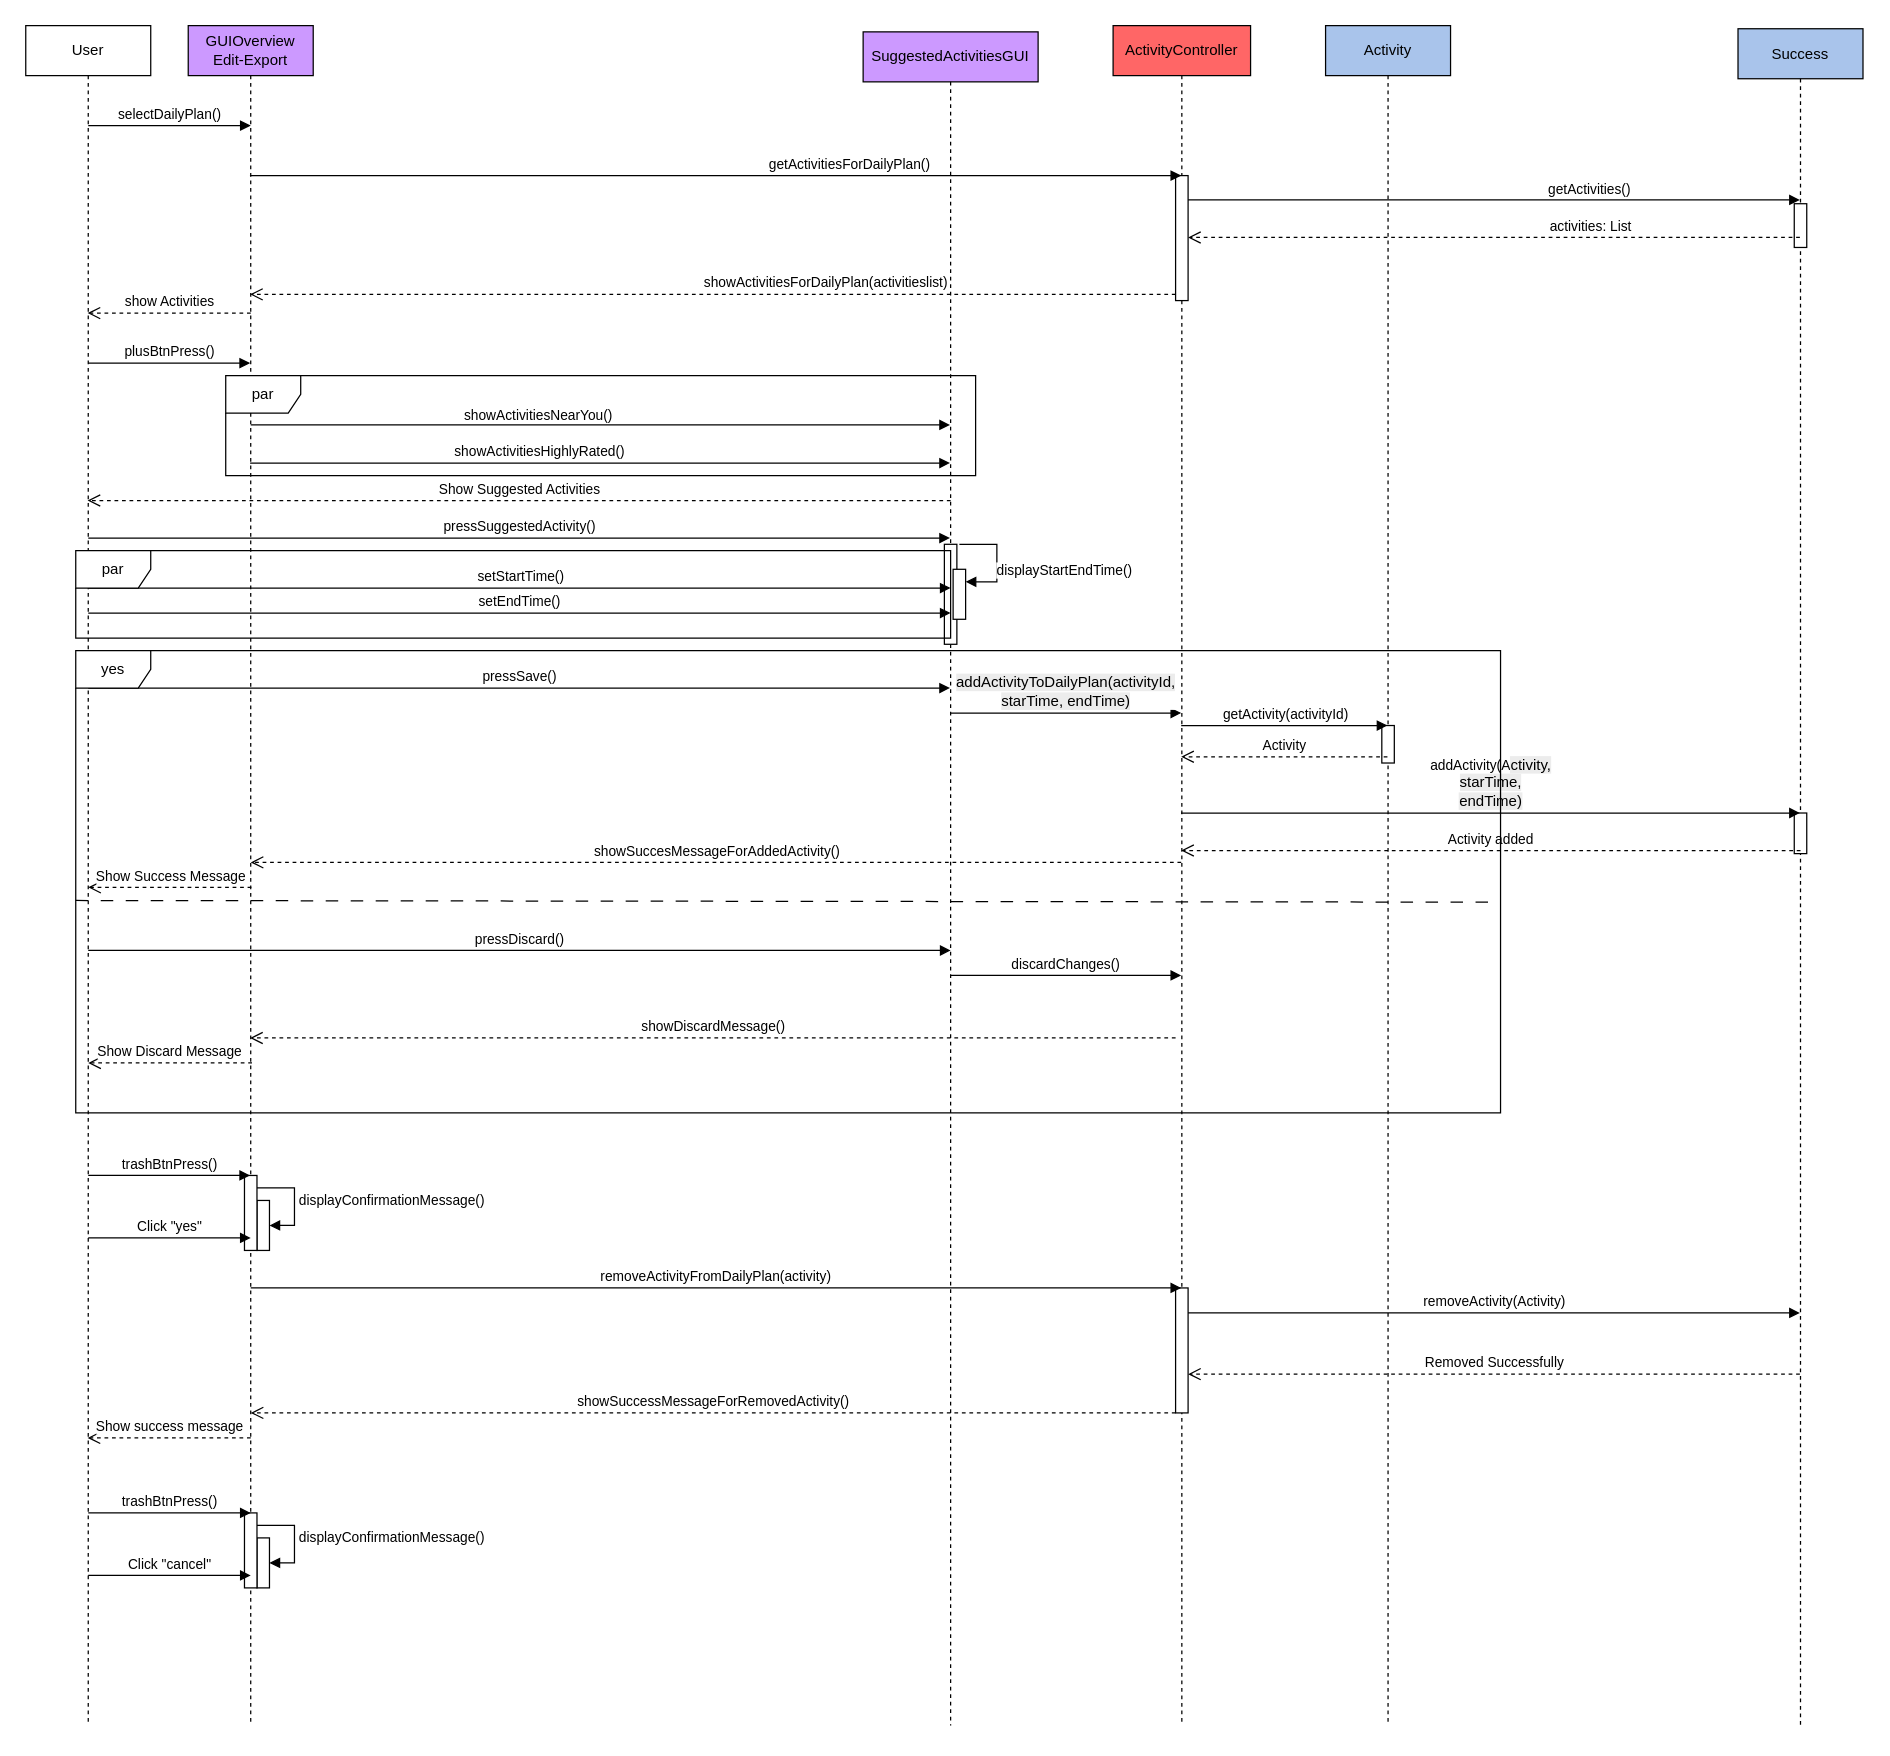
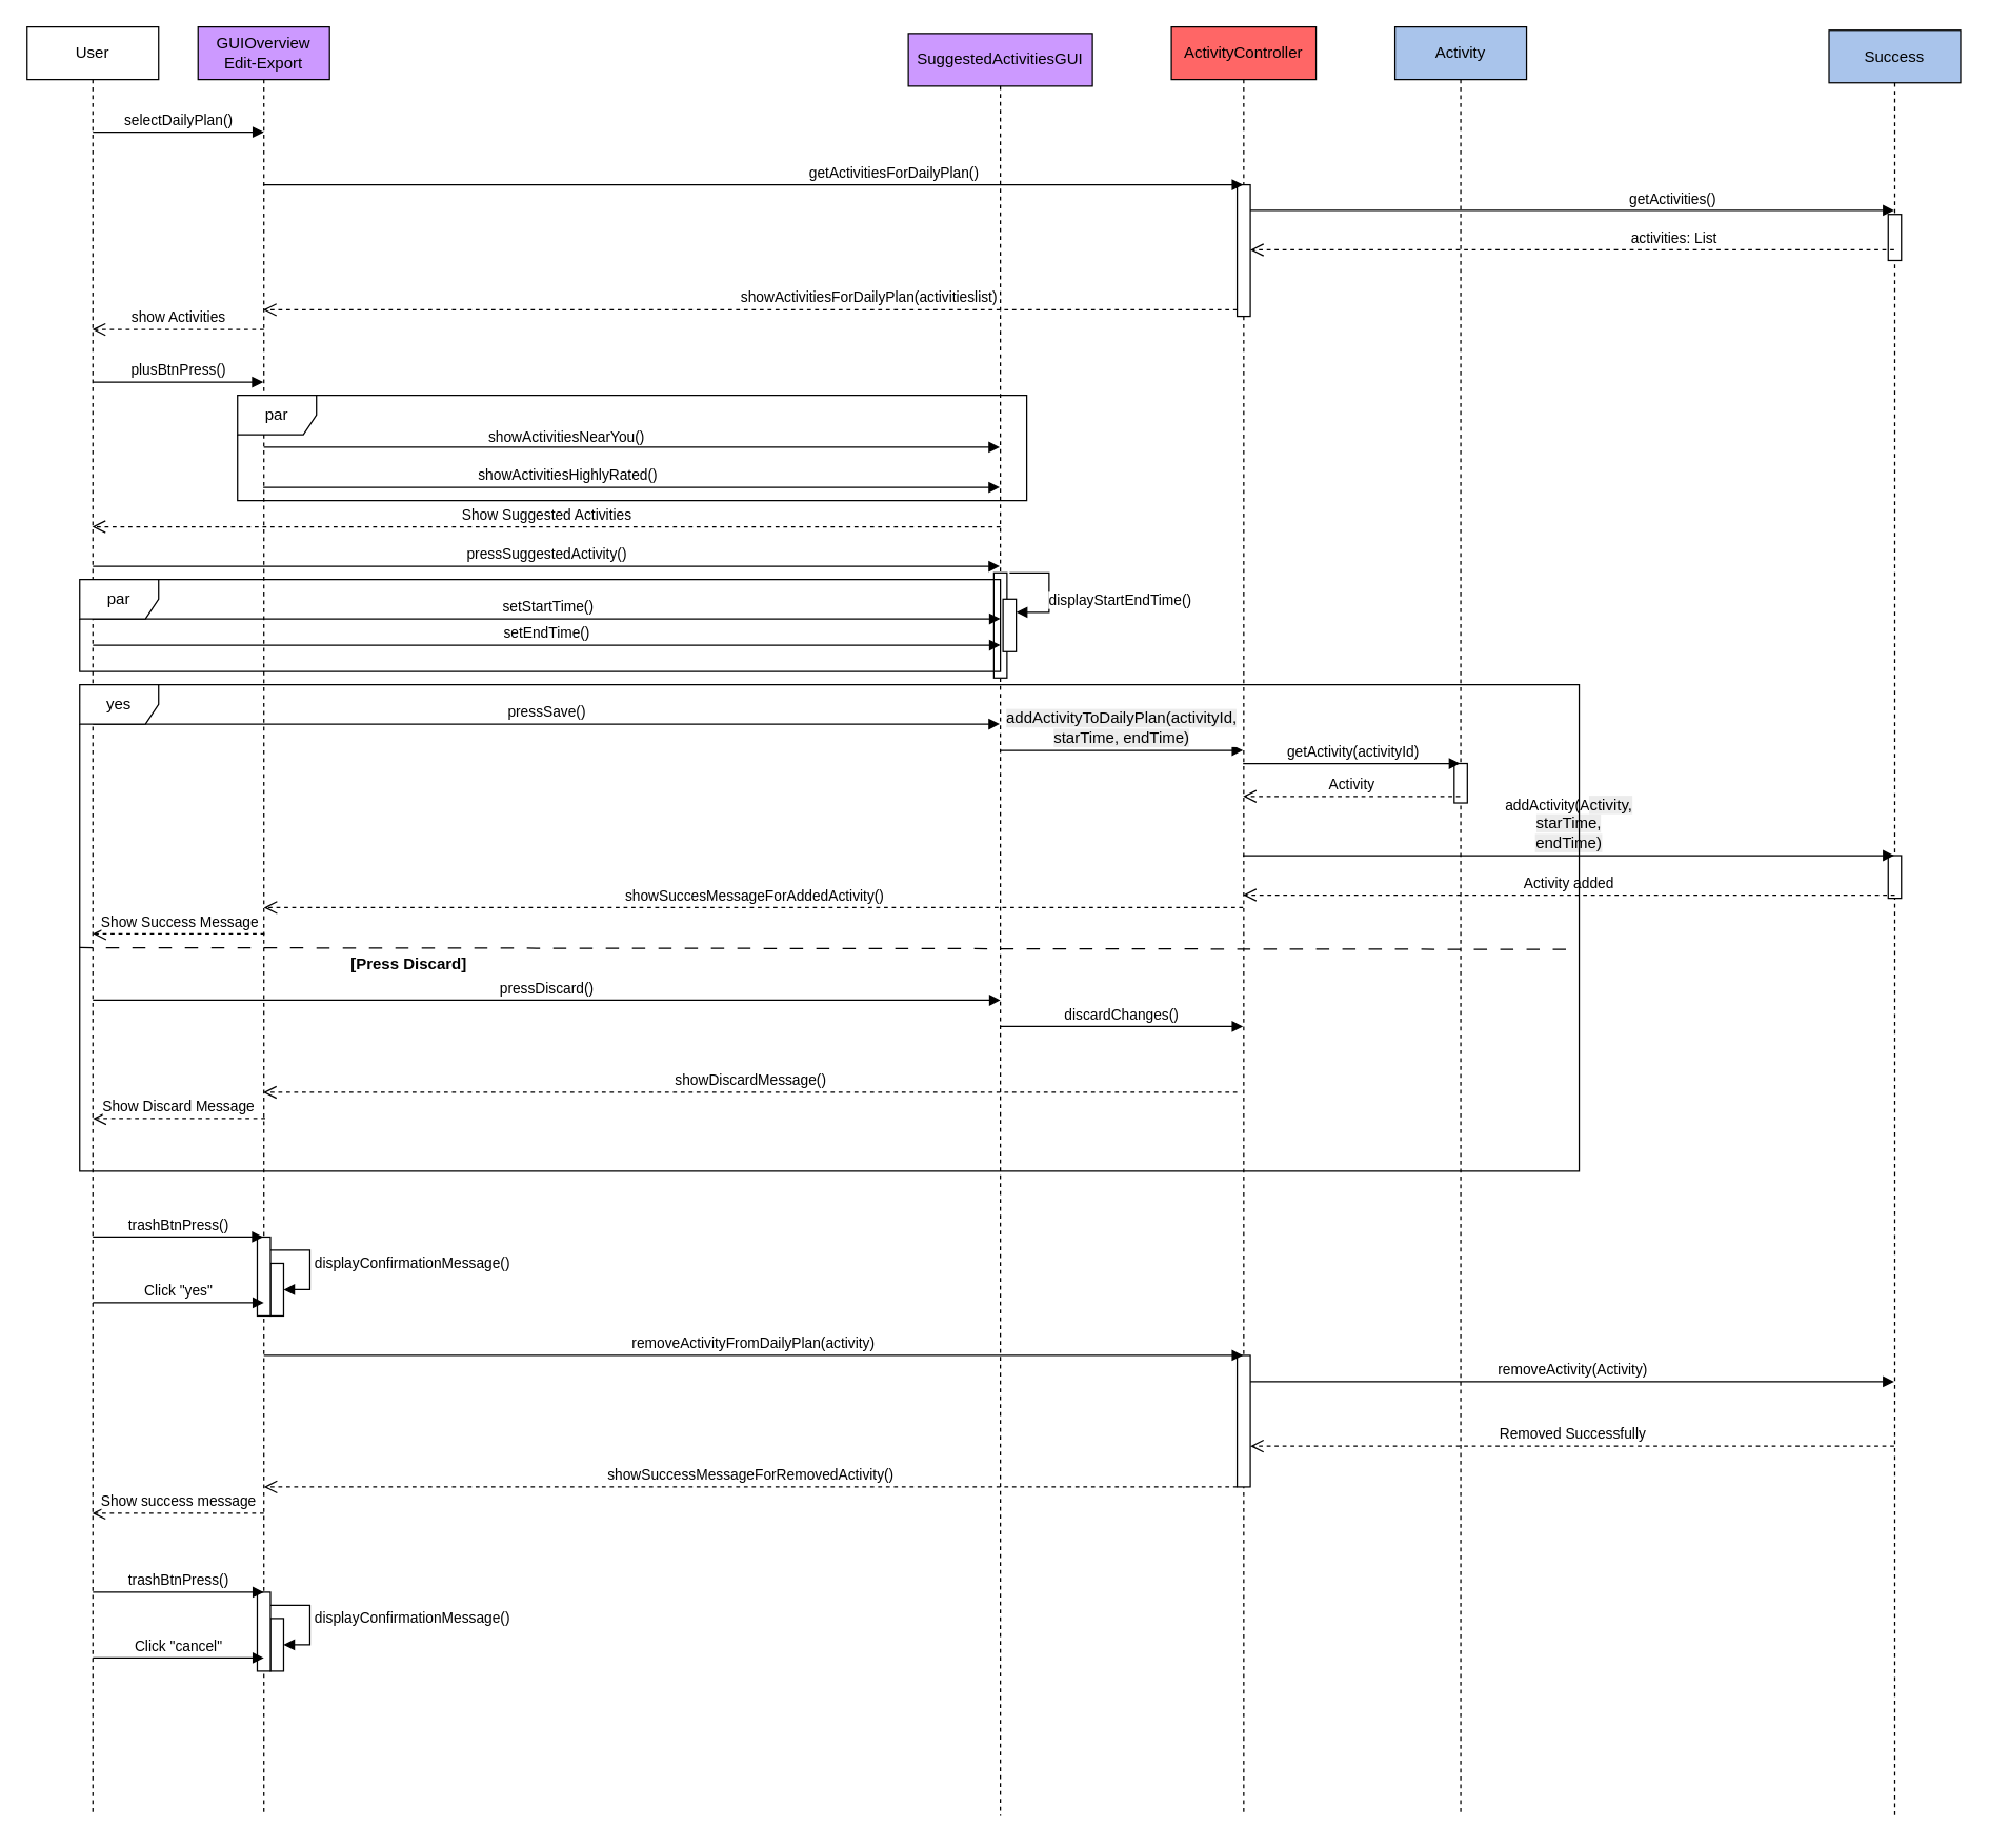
+ <mxCell id="46" value="[Press Discard]" style="text;align=center;fontStyle=1;verticalAlign=middle;spacingLeft=3;spacingRight=3;strokeColor=none;rotatable=0;points=[[0,0.5],[1,0.5]];portConstraint=eastwest;html=1;" parent="1" vertex="1"><mxGeometry x="270" y="720" width="80" height="26" as="geometry" /></mxCell>
